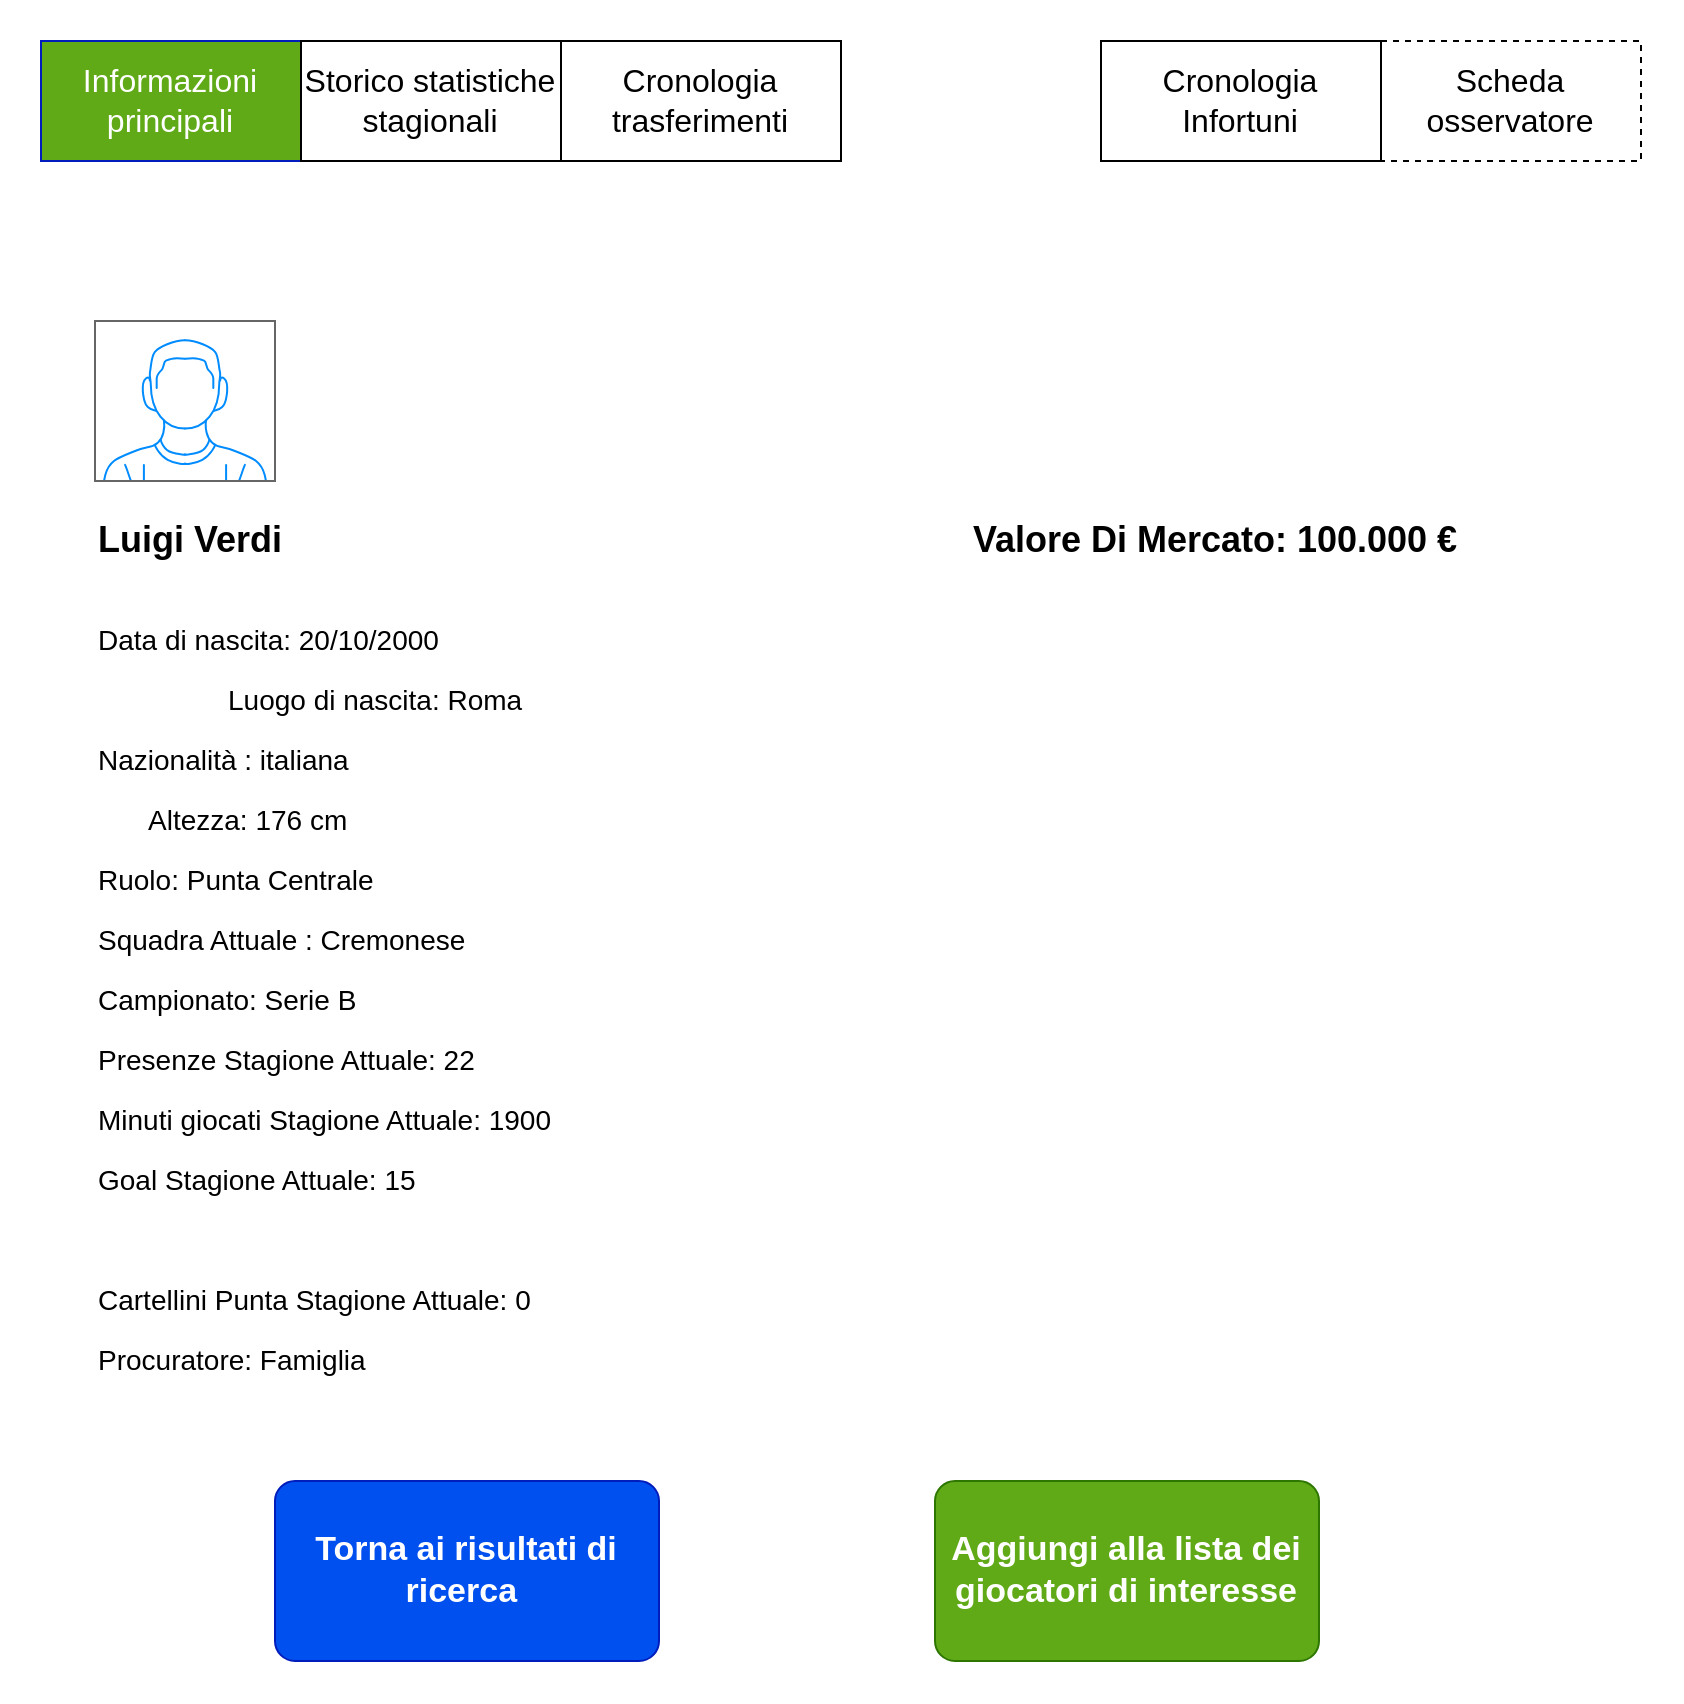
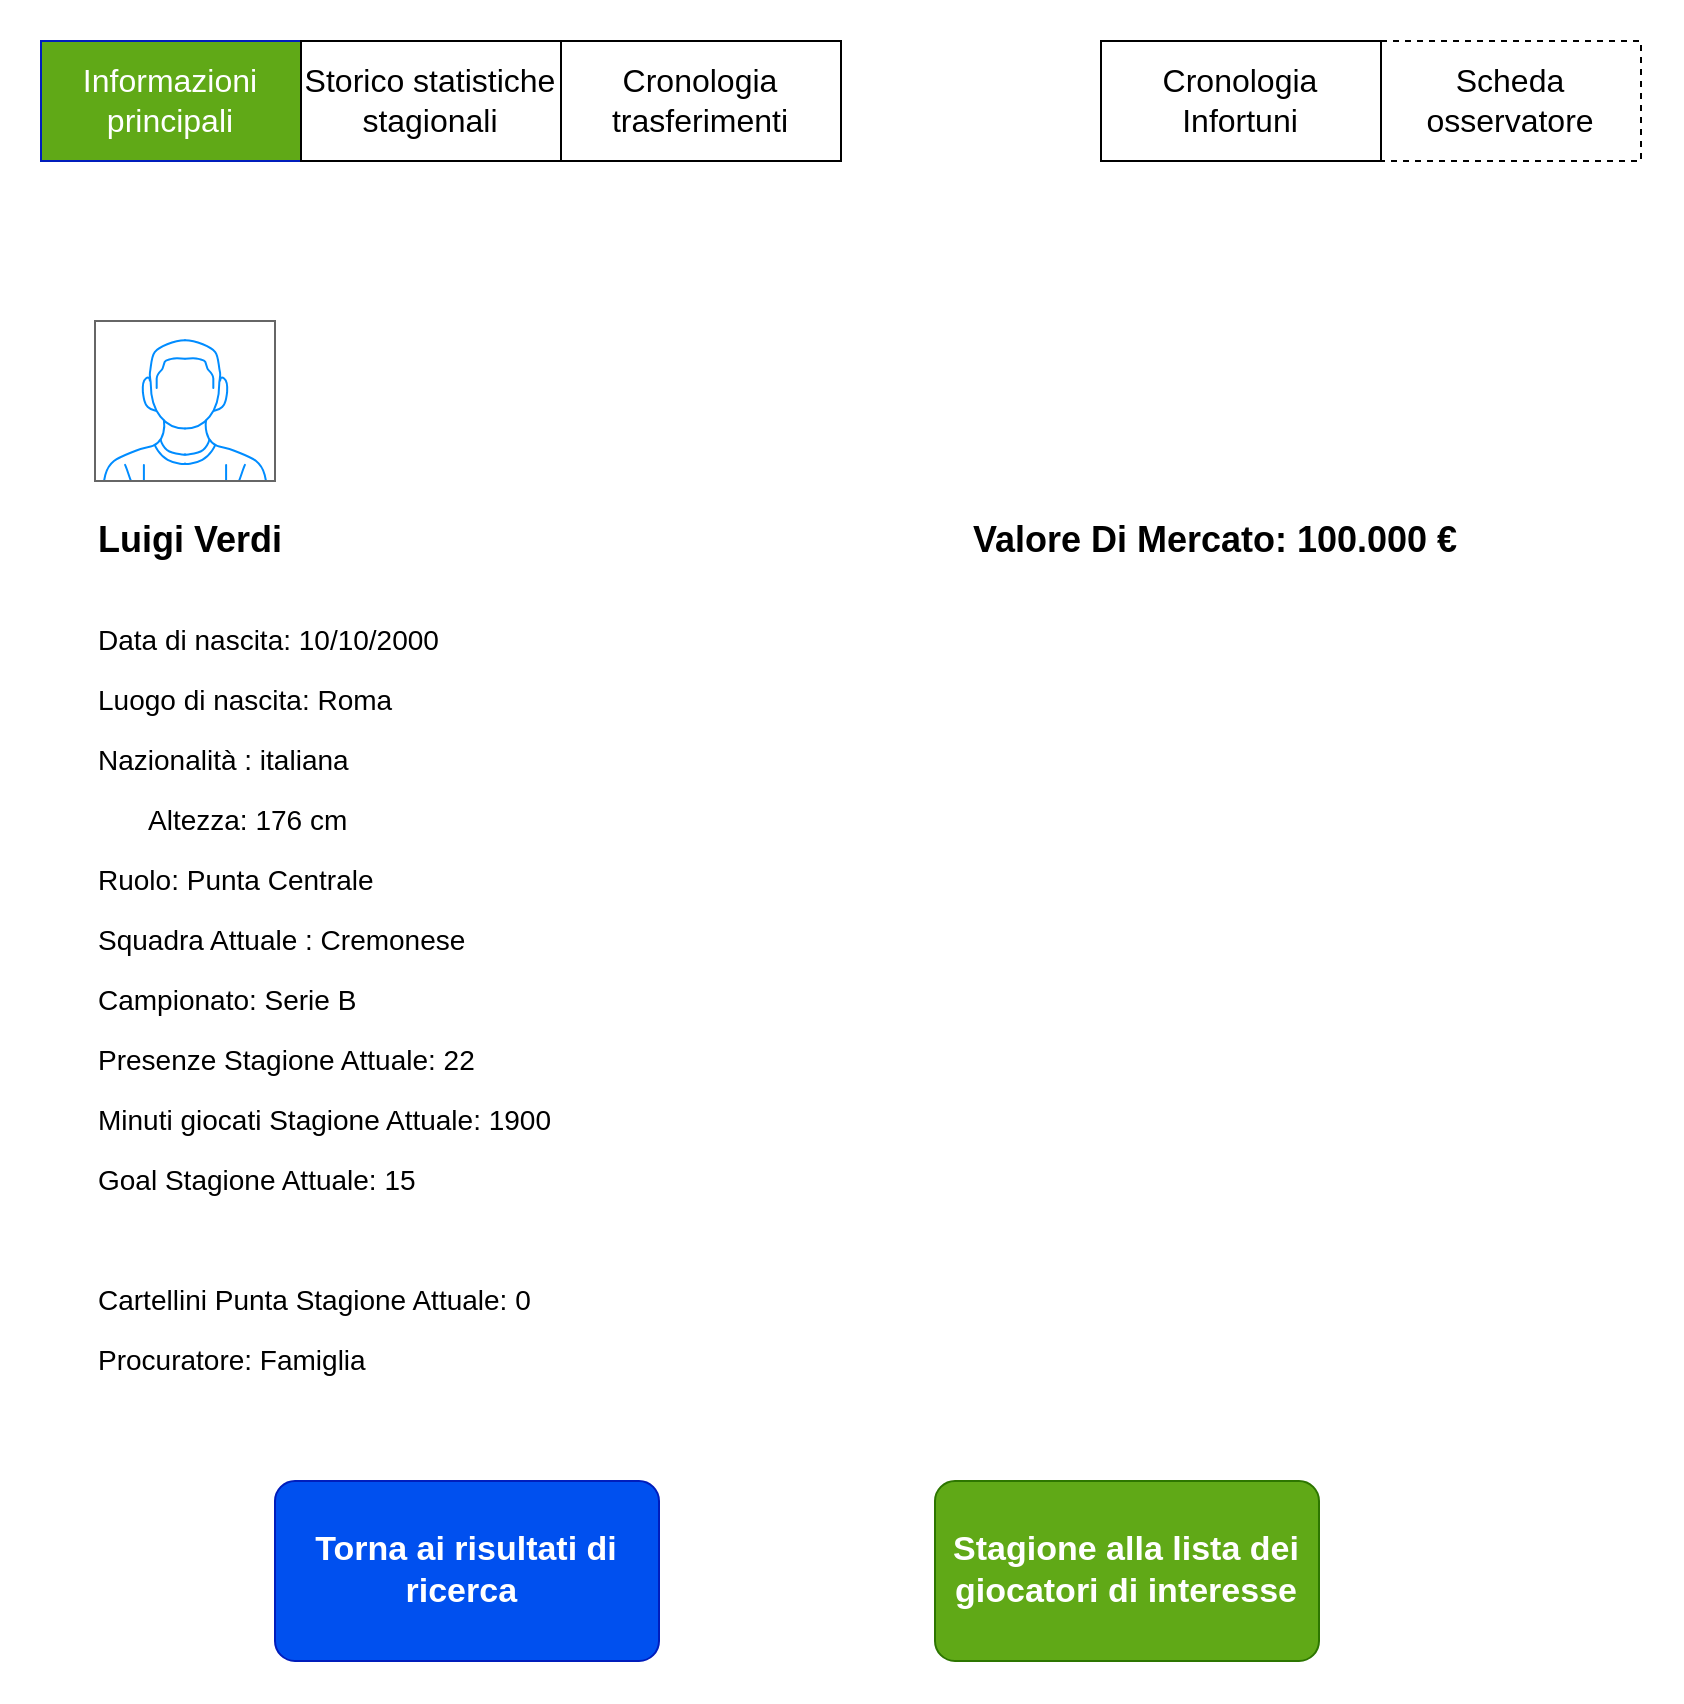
- <mxCell id="8" value="&lt;font style=&quot;font-size: 14px&quot;&gt;Data di nascita: 20/10/2000&amp;nbsp;&lt;/font&gt;" style="text;html=1;align=left;verticalAlign=middle;resizable=0;points=[];autosize=1;" parent="1" vertex="1"><mxGeometry x="47" y="310" width="190" height="20" as="geometry" /></mxCell>
+ <mxCell id="8" value="&lt;font style=&quot;font-size: 14px&quot;&gt;Data di nascita: 10/10/2000&amp;nbsp;&lt;/font&gt;" style="text;html=1;align=left;verticalAlign=middle;resizable=0;points=[];autosize=1;" parent="1" vertex="1"><mxGeometry x="47" y="310" width="190" height="20" as="geometry" /></mxCell>
- <mxCell id="5" value="&lt;font style=&quot;font-size: 14px&quot;&gt;Luogo di nascita: Roma&amp;nbsp;&lt;/font&gt;" style="text;html=1;align=left;verticalAlign=middle;resizable=0;points=[];autosize=1;" parent="1" vertex="1"><mxGeometry x="112" y="340" width="170" height="20" as="geometry" /></mxCell>
+ <mxCell id="5" value="&lt;font style=&quot;font-size: 14px&quot;&gt;Luogo di nascita: Roma&amp;nbsp;&lt;/font&gt;" style="text;html=1;align=left;verticalAlign=middle;resizable=0;points=[];autosize=1;" parent="1" vertex="1"><mxGeometry x="47" y="340" width="170" height="20" as="geometry" /></mxCell>
- <mxCell id="18" value="Aggiungi alla lista dei giocatori di interesse" style="strokeWidth=1;shadow=0;dashed=0;align=center;html=1;shape=mxgraph.mockup.buttons.button;strokeColor=#2D7600;mainText=;buttonStyle=round;fontSize=17;fontStyle=1;fillColor=#60a917;whiteSpace=wrap;fontColor=#ffffff;" parent="1" vertex="1"><mxGeometry x="467" y="740" width="192" height="90" as="geometry" /></mxCell>
+ <mxCell id="18" value="Stagione alla lista dei giocatori di interesse" style="strokeWidth=1;shadow=0;dashed=0;align=center;html=1;shape=mxgraph.mockup.buttons.button;strokeColor=#2D7600;mainText=;buttonStyle=round;fontSize=17;fontStyle=1;fillColor=#60a917;whiteSpace=wrap;fontColor=#ffffff;" parent="1" vertex="1"><mxGeometry x="467" y="740" width="192" height="90" as="geometry" /></mxCell>
